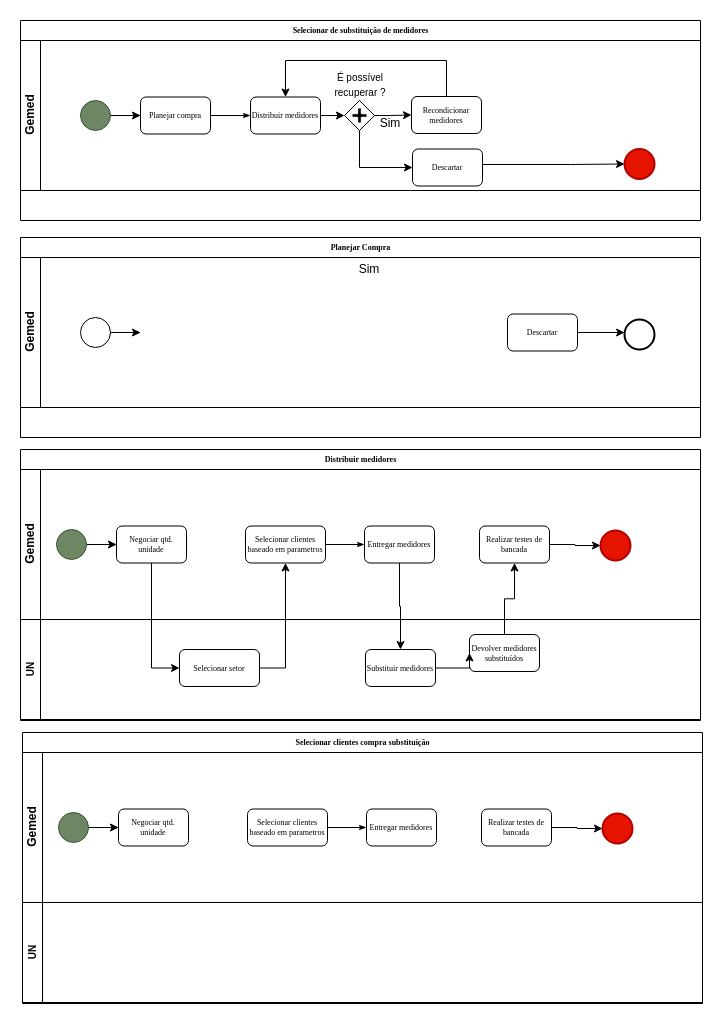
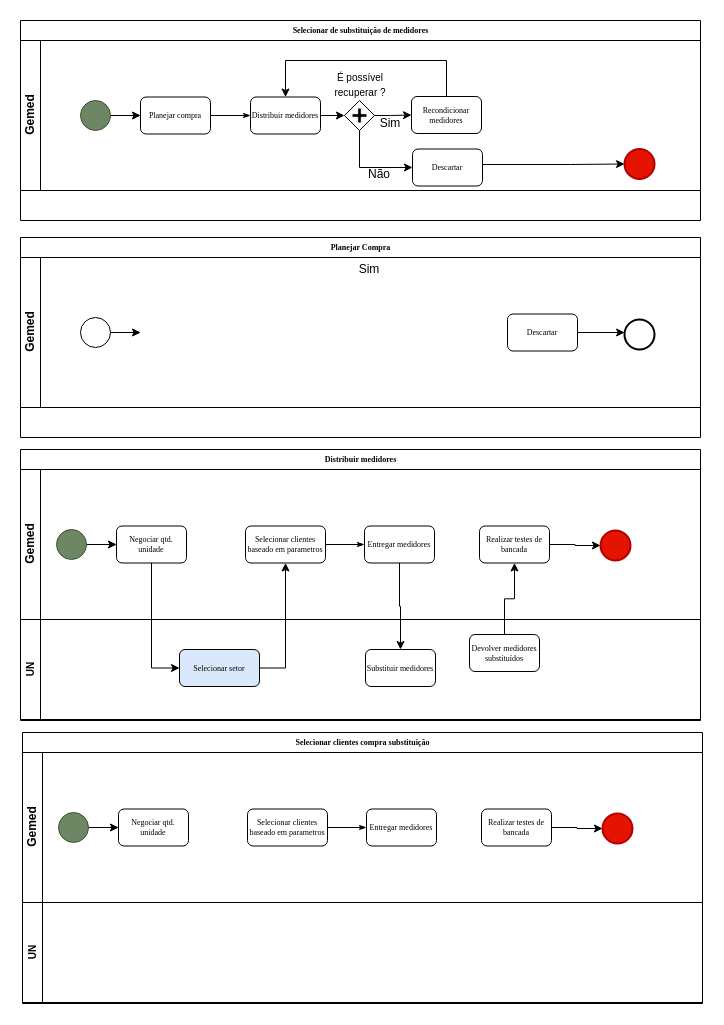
+ <mxCell id="18" value="Não" style="text;html=1;strokeColor=none;fillColor=none;align=center;verticalAlign=middle;whiteSpace=wrap;rounded=0;" vertex="1" parent="3"><mxGeometry x="329" y="124" width="60" height="20" as="geometry" /></mxCell>
- <mxCell id="44" value="Selecionar setor" style="rounded=1;whiteSpace=wrap;html=1;shadow=0;labelBackgroundColor=none;strokeWidth=1;fontFamily=Verdana;fontSize=8;align=center;" vertex="1" parent="43"><mxGeometry x="159" y="30" width="80" height="37" as="geometry" /></mxCell>
+ <mxCell id="44" value="Selecionar setor" style="rounded=1;whiteSpace=wrap;html=1;shadow=0;labelBackgroundColor=none;strokeWidth=1;fontFamily=Verdana;fontSize=8;align=center;fillColor=#dae8fc;" vertex="1" parent="43"><mxGeometry x="159" y="30" width="80" height="37" as="geometry" /></mxCell>
- <mxCell id="51" style="edgeStyle=orthogonalEdgeStyle;rounded=0;orthogonalLoop=1;jettySize=auto;html=1;exitX=1;exitY=0.5;exitDx=0;exitDy=0;entryX=0;entryY=0.5;entryDx=0;entryDy=0;fontSize=10;" edge="1" parent="1" source="45" target="50"><mxGeometry relative="1" as="geometry" /></mxCell>
